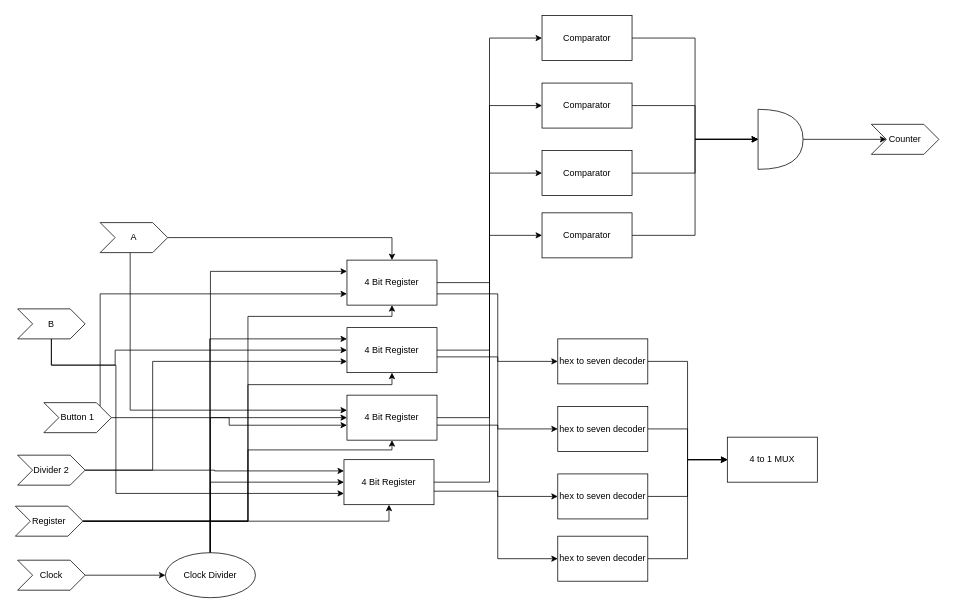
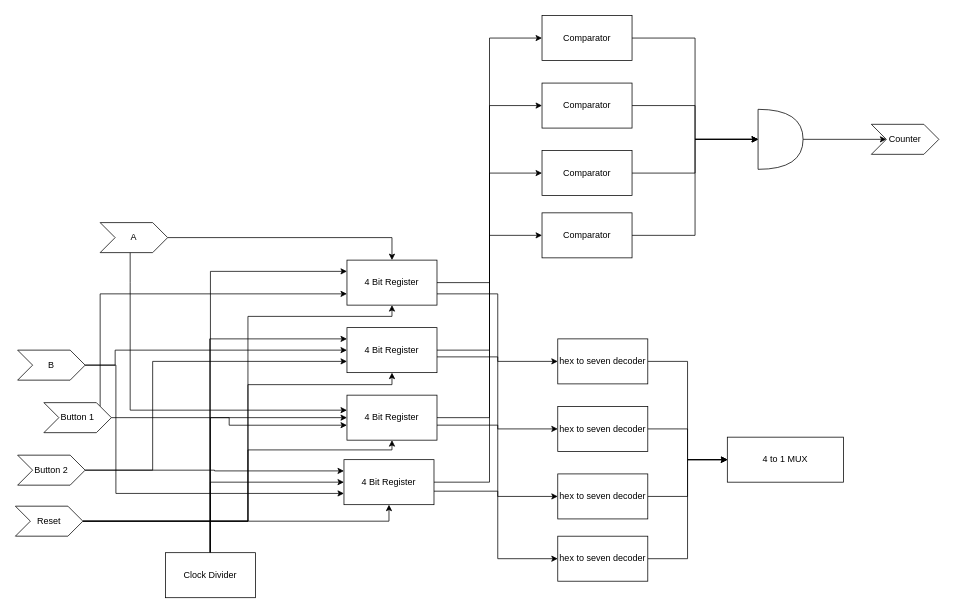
- <mxCell id="7" value="B" style="shape=step;perimeter=stepPerimeter;whiteSpace=wrap;html=1;fixedSize=1;" parent="1" vertex="1"><mxGeometry x="23" y="411" width="90" height="40" as="geometry" /></mxCell>
+ <mxCell id="7" value="B" style="shape=step;perimeter=stepPerimeter;whiteSpace=wrap;html=1;fixedSize=1;" parent="1" vertex="1"><mxGeometry x="23" y="466" width="90" height="40" as="geometry" /></mxCell>
- <mxCell id="57" value="4 to 1 MUX" style="rounded=0;whiteSpace=wrap;html=1;" vertex="1" parent="1"><mxGeometry x="969" y="582" width="120" height="60" as="geometry" /></mxCell>
+ <mxCell id="57" value="4 to 1 MUX" style="rounded=0;whiteSpace=wrap;html=1;" vertex="1" parent="1"><mxGeometry x="969" y="582" width="155" height="60" as="geometry" /></mxCell>
- <mxCell id="13" value="Divider 2" style="shape=step;perimeter=stepPerimeter;whiteSpace=wrap;html=1;fixedSize=1;" parent="1" vertex="1"><mxGeometry x="23" y="606" width="90" height="40" as="geometry" /></mxCell>
+ <mxCell id="13" value="Button 2" style="shape=step;perimeter=stepPerimeter;whiteSpace=wrap;html=1;fixedSize=1;" parent="1" vertex="1"><mxGeometry x="23" y="606" width="90" height="40" as="geometry" /></mxCell>
- <mxCell id="53" value="Register" style="shape=step;perimeter=stepPerimeter;whiteSpace=wrap;html=1;fixedSize=1;" vertex="1" parent="1"><mxGeometry x="20" y="674" width="90" height="40" as="geometry" /></mxCell>
+ <mxCell id="53" value="Reset" style="shape=step;perimeter=stepPerimeter;whiteSpace=wrap;html=1;fixedSize=1;" vertex="1" parent="1"><mxGeometry x="20" y="674" width="90" height="40" as="geometry" /></mxCell>
- <mxCell id="27" value="Clock" style="shape=step;perimeter=stepPerimeter;whiteSpace=wrap;html=1;fixedSize=1;" parent="1" vertex="1"><mxGeometry x="23" y="746" width="90" height="40" as="geometry" /></mxCell>
- <mxCell id="26" value="" style="edgeStyle=orthogonalEdgeStyle;rounded=0;orthogonalLoop=1;jettySize=auto;html=1;" parent="1" source="27" target="32" edge="1"><mxGeometry relative="1" as="geometry" /></mxCell>
- <mxCell id="32" value="Clock Divider" style="ellipse;whiteSpace=wrap;html=1;" parent="1" vertex="1"><mxGeometry x="220" y="736" width="120" height="60" as="geometry" /></mxCell>
+ <mxCell id="32" value="Clock Divider" style="rounded=0;whiteSpace=wrap;html=1;" parent="1" vertex="1"><mxGeometry x="220" y="736" width="120" height="60" as="geometry" /></mxCell>
